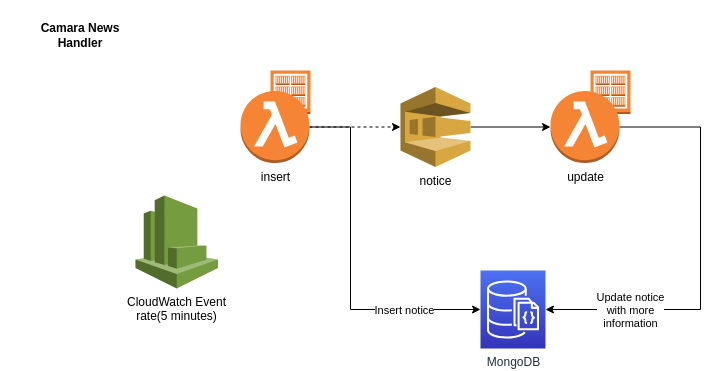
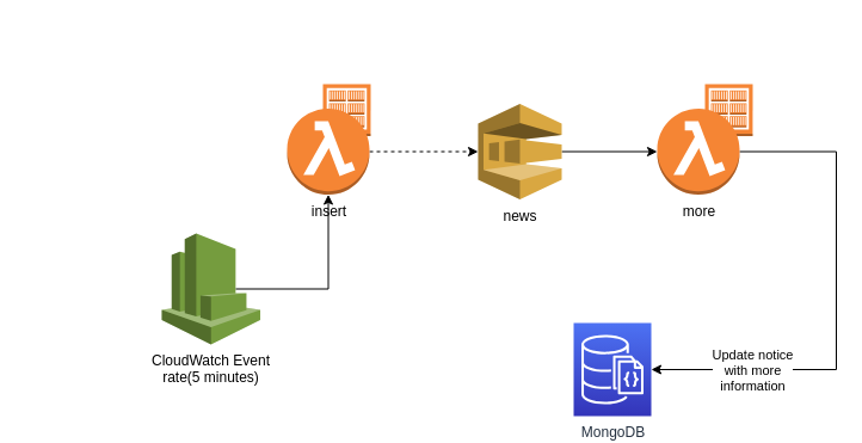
- <mxCell id="16" value="Camara News Handler" style="text;html=1;strokeColor=none;fillColor=none;align=center;verticalAlign=middle;whiteSpace=wrap;rounded=0;fontStyle=1" vertex="1" parent="1"><mxGeometry x="20" y="20" width="120" height="30" as="geometry" /></mxCell>
- <mxCell id="12" value="update" style="outlineConnect=0;dashed=0;verticalLabelPosition=bottom;verticalAlign=top;align=center;html=1;shape=mxgraph.aws3.lambda_function;fillColor=#F58534;gradientColor=none;" vertex="1" parent="1"><mxGeometry x="550" y="90.5" width="69" height="72" as="geometry" /></mxCell>
+ <mxCell id="12" value="more" style="outlineConnect=0;dashed=0;verticalLabelPosition=bottom;verticalAlign=top;align=center;html=1;shape=mxgraph.aws3.lambda_function;fillColor=#F58534;gradientColor=none;" vertex="1" parent="1"><mxGeometry x="550" y="90.5" width="69" height="72" as="geometry" /></mxCell>
- <mxCell id="9" value="notice" style="outlineConnect=0;dashed=0;verticalLabelPosition=bottom;verticalAlign=top;align=center;html=1;shape=mxgraph.aws3.sqs;fillColor=#D9A741;gradientColor=none;" vertex="1" parent="1"><mxGeometry x="400" y="86.5" width="70" height="80" as="geometry" /></mxCell>
+ <mxCell id="9" value="news" style="outlineConnect=0;dashed=0;verticalLabelPosition=bottom;verticalAlign=top;align=center;html=1;shape=mxgraph.aws3.sqs;fillColor=#D9A741;gradientColor=none;" vertex="1" parent="1"><mxGeometry x="400" y="86.5" width="70" height="80" as="geometry" /></mxCell>
+ <mxCell id="14" style="edgeStyle=orthogonalEdgeStyle;rounded=0;orthogonalLoop=1;jettySize=auto;html=1;exitX=0.75;exitY=0.5;exitDx=0;exitDy=0;exitPerimeter=0;" edge="1" parent="1" source="15" target="7"><mxGeometry relative="1" as="geometry" /></mxCell>
- <mxCell id="5" style="edgeStyle=orthogonalEdgeStyle;rounded=0;orthogonalLoop=1;jettySize=auto;html=1;exitX=1;exitY=0.5;exitDx=0;exitDy=0;exitPerimeter=0;entryX=0;entryY=0.5;entryDx=0;entryDy=0;entryPerimeter=0;" edge="1" parent="1" source="7" target="13"><mxGeometry relative="1" as="geometry"><Array as="points"><mxPoint x="350" y="127" /><mxPoint x="350" y="309" /></Array></mxGeometry></mxCell>
- <mxCell id="6" value="Insert notice" style="edgeLabel;html=1;align=center;verticalAlign=middle;resizable=0;points=[];" vertex="1" connectable="0" parent="5"><mxGeometry x="0.417" y="-2" relative="1" as="geometry"><mxPoint x="27" y="-2" as="offset" /></mxGeometry></mxCell>
